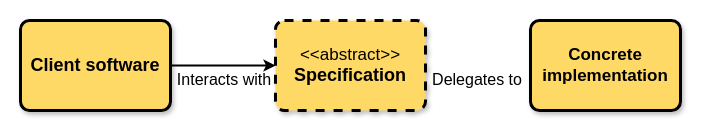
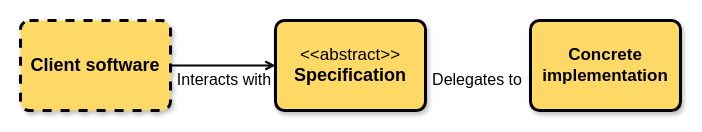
- <mxCell id="4" value="&lt;b style=&quot;&quot;&gt;&lt;font style=&quot;font-size: 18px;&quot;&gt;Client software&lt;/font&gt;&lt;/b&gt;" style="rounded=1;arcSize=10;whiteSpace=wrap;html=1;align=center;strokeColor=#000000;strokeWidth=3;fillColor=#FFD966;perimeterSpacing=0;shadow=1;" vertex="1" parent="1"><mxGeometry x="20" y="20" width="150" height="90" as="geometry" /></mxCell>
+ <mxCell id="4" value="&lt;b style=&quot;&quot;&gt;&lt;font style=&quot;font-size: 18px;&quot;&gt;Client software&lt;/font&gt;&lt;/b&gt;" style="rounded=1;arcSize=10;whiteSpace=wrap;html=1;align=center;strokeColor=#000000;strokeWidth=3;fillColor=#FFD966;perimeterSpacing=0;shadow=1;dashed=1;" vertex="1" parent="1"><mxGeometry x="20" y="20" width="150" height="90" as="geometry" /></mxCell>
- <mxCell id="3" style="edgeStyle=orthogonalEdgeStyle;rounded=0;orthogonalLoop=1;jettySize=auto;html=1;exitX=1;exitY=0.5;exitDx=0;exitDy=0;entryX=0;entryY=0.5;entryDx=0;entryDy=0;strokeWidth=2;" edge="1" parent="1" source="4" target="2"><mxGeometry relative="1" as="geometry" /></mxCell>
+ <mxCell id="3" style="edgeStyle=orthogonalEdgeStyle;rounded=0;orthogonalLoop=1;jettySize=auto;html=1;exitX=1;exitY=0.5;exitDx=0;exitDy=0;entryX=0;entryY=0.5;entryDx=0;entryDy=0;strokeWidth=2;endArrow=open;" edge="1" parent="1" source="4" target="2"><mxGeometry relative="1" as="geometry" /></mxCell>
- <mxCell id="2" value="&lt;font style=&quot;&quot;&gt;&lt;font style=&quot;font-size: 17px;&quot;&gt;&amp;lt;&amp;lt;abstract&amp;gt;&amp;gt;&lt;/font&gt;&lt;br&gt;&lt;span style=&quot;font-size: 18px;&quot;&gt;&lt;b&gt;Specification&lt;/b&gt;&lt;/span&gt;&lt;/font&gt;" style="rounded=1;arcSize=10;whiteSpace=wrap;html=1;align=center;strokeColor=#000000;strokeWidth=3;fillColor=#FFD966;perimeterSpacing=0;shadow=1;dashed=1;" vertex="1" parent="1"><mxGeometry x="275" y="20" width="150" height="90" as="geometry" /></mxCell>
+ <mxCell id="2" value="&lt;font style=&quot;&quot;&gt;&lt;font style=&quot;font-size: 17px;&quot;&gt;&amp;lt;&amp;lt;abstract&amp;gt;&amp;gt;&lt;/font&gt;&lt;br&gt;&lt;span style=&quot;font-size: 18px;&quot;&gt;&lt;b&gt;Specification&lt;/b&gt;&lt;/span&gt;&lt;/font&gt;" style="rounded=1;arcSize=10;whiteSpace=wrap;html=1;align=center;strokeColor=#000000;strokeWidth=3;fillColor=#FFD966;perimeterSpacing=0;shadow=1;" vertex="1" parent="1"><mxGeometry x="275" y="20" width="150" height="90" as="geometry" /></mxCell>
